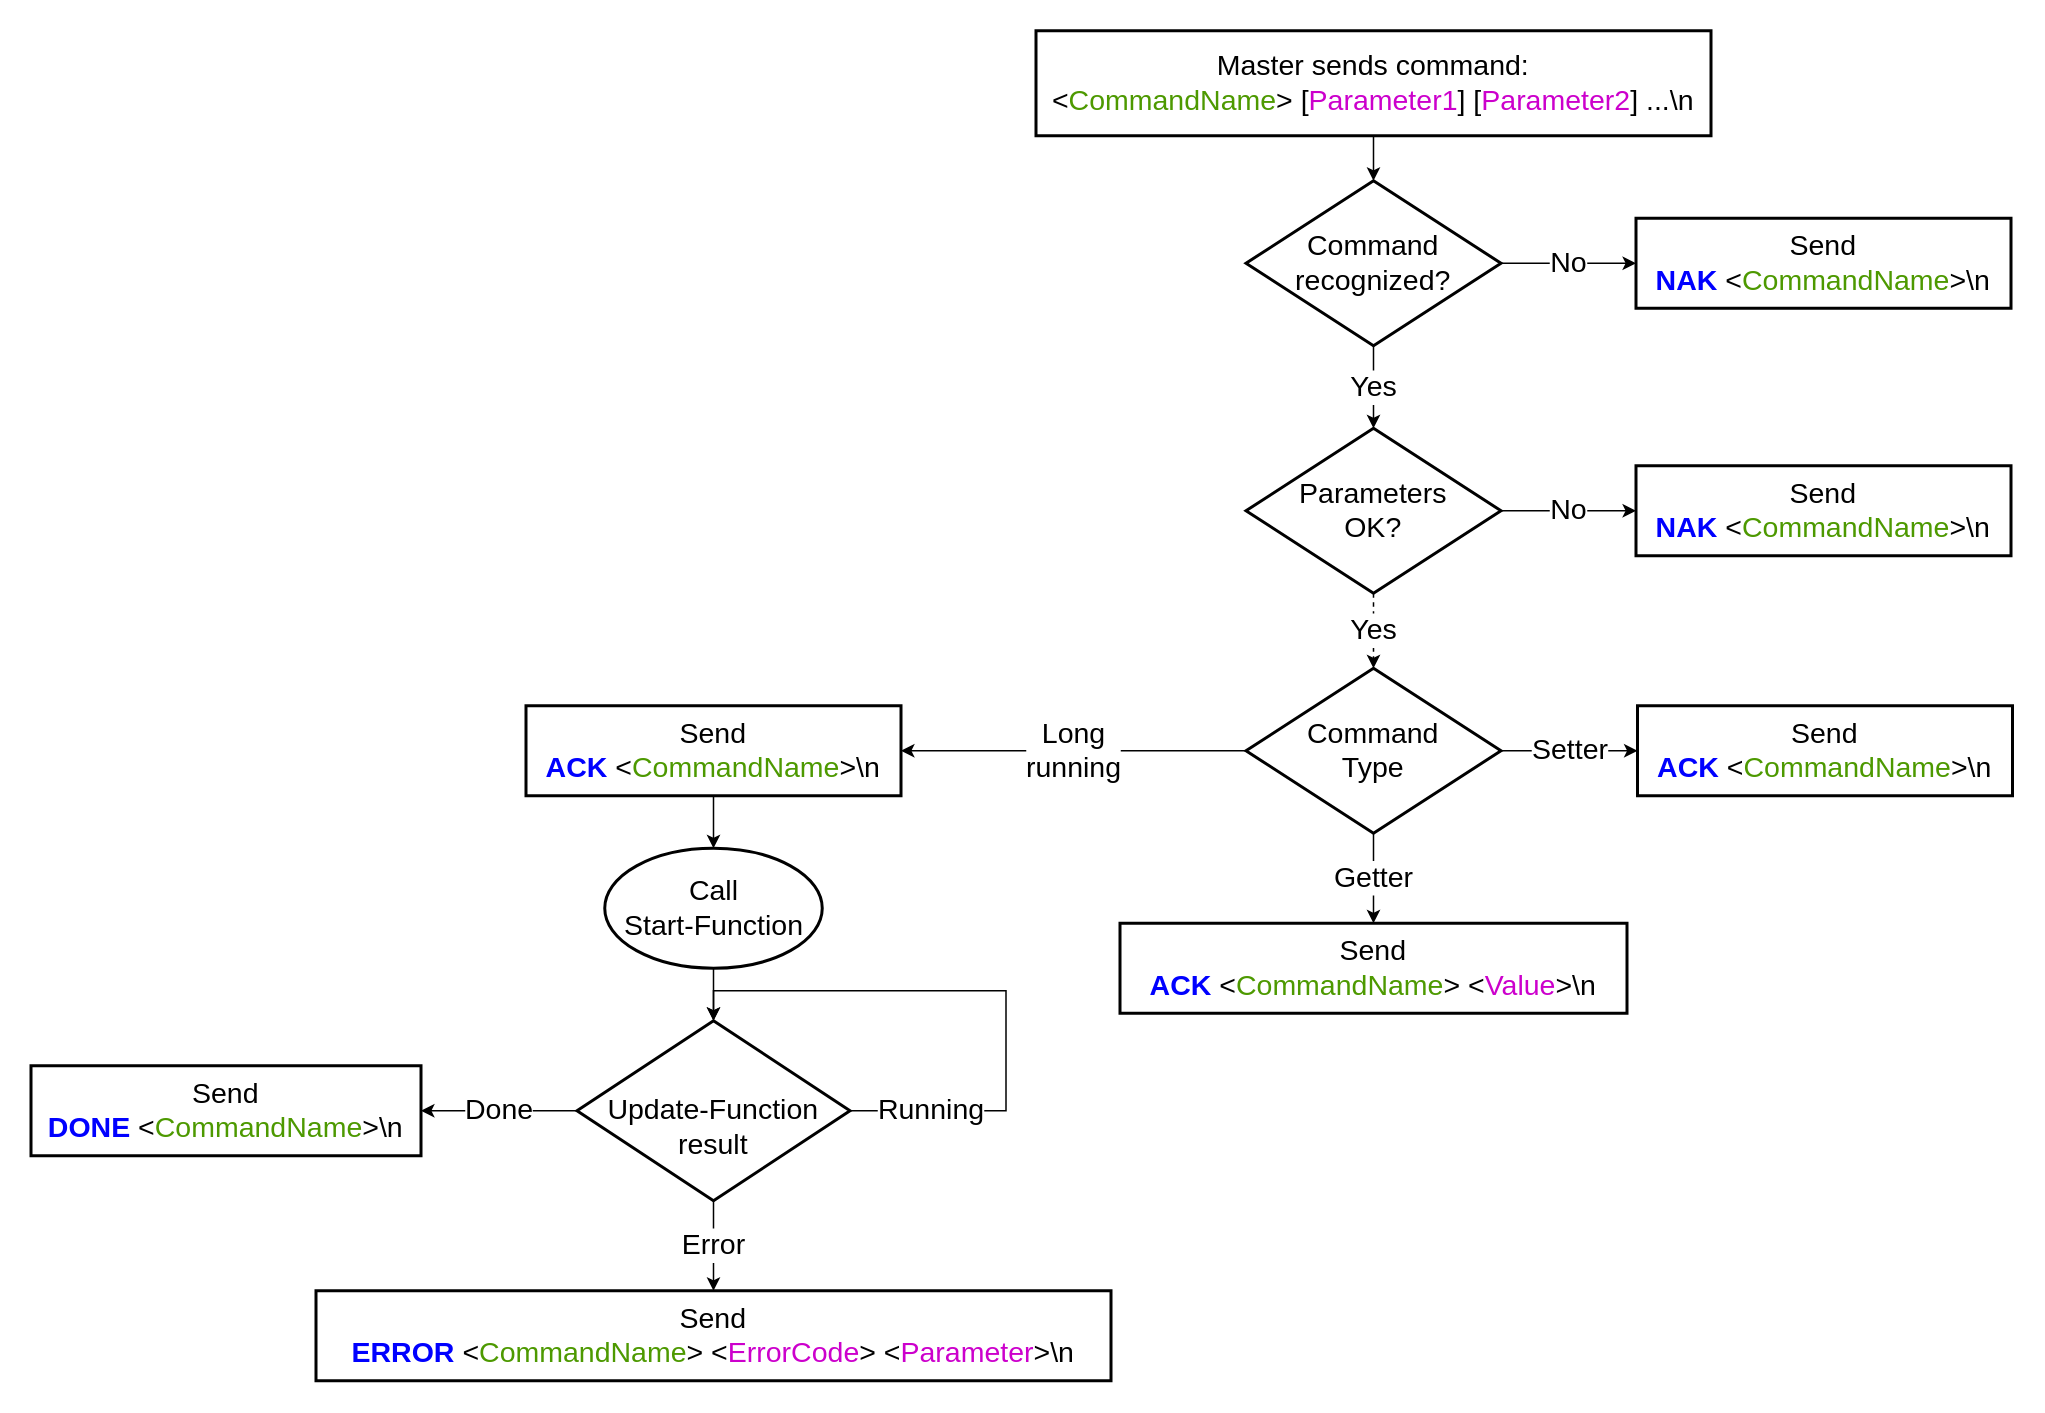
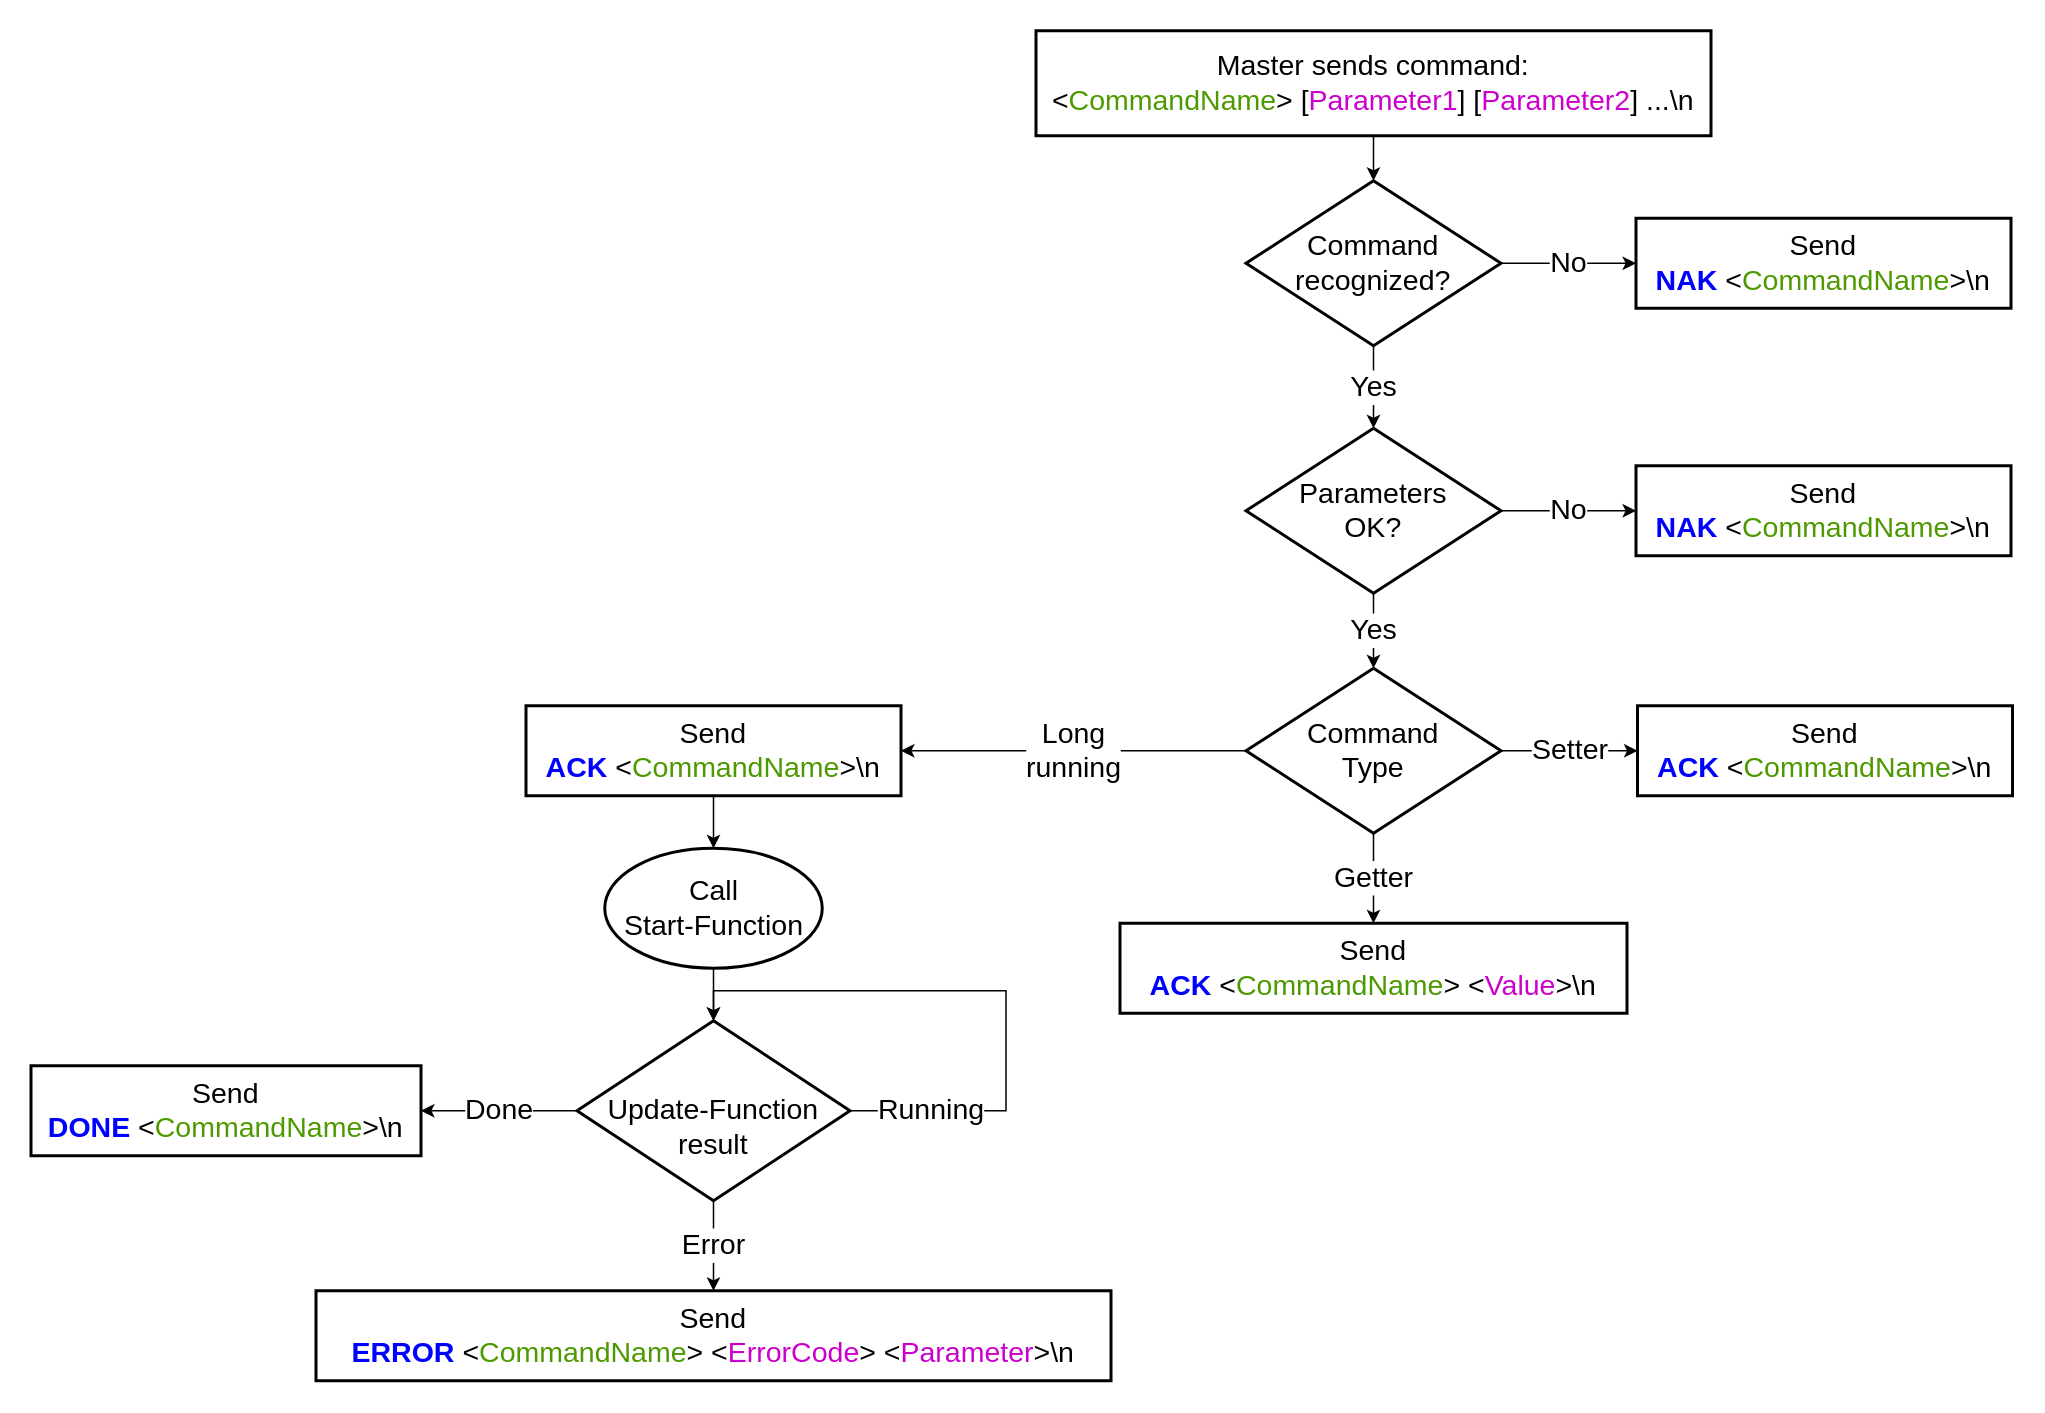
- <mxCell id="8" value="Yes" style="edgeStyle=orthogonalEdgeStyle;rounded=0;orthogonalLoop=1;jettySize=auto;html=1;fontSize=19;dashed=1;" edge="1" parent="1" source="9" target="13"><mxGeometry relative="1" as="geometry" /></mxCell>
+ <mxCell id="8" value="Yes" style="edgeStyle=orthogonalEdgeStyle;rounded=0;orthogonalLoop=1;jettySize=auto;html=1;fontSize=19;" edge="1" parent="1" source="9" target="13"><mxGeometry relative="1" as="geometry" /></mxCell>
